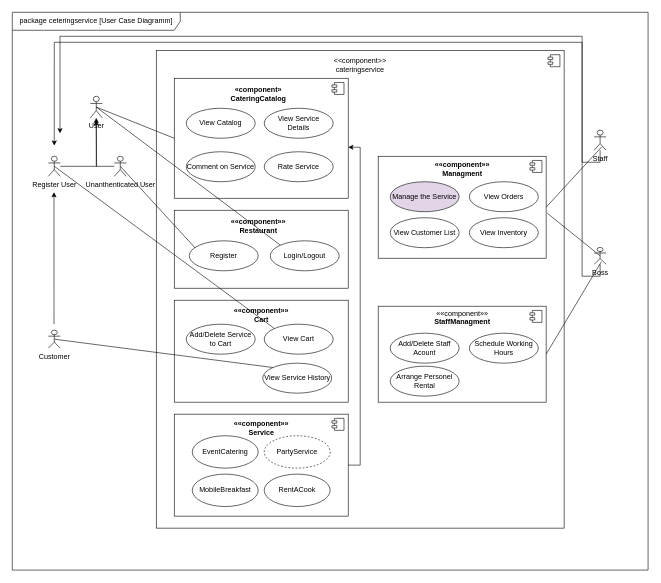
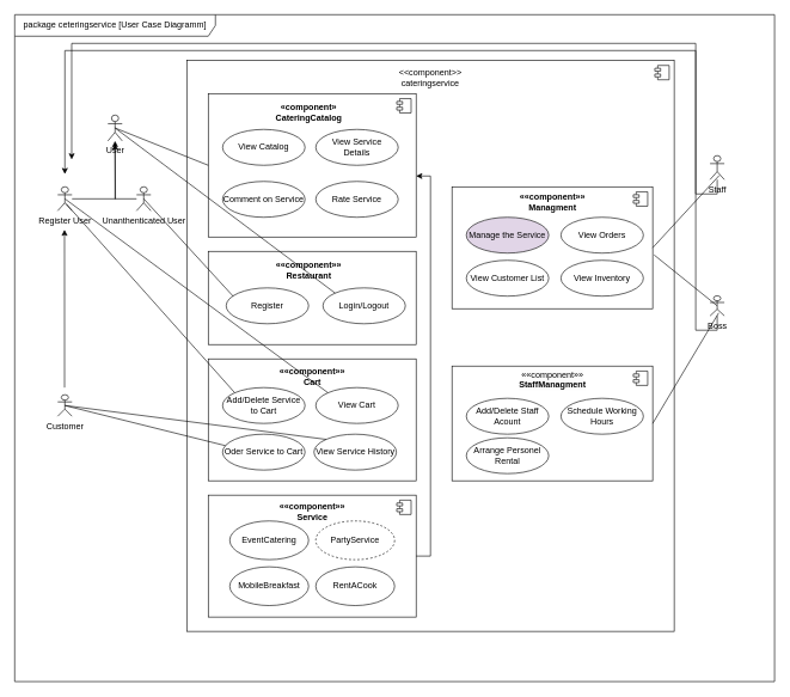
+ <mxCell id="60" value="" style="endArrow=none;html=1;rounded=0;exitX=0.6;exitY=0.716;exitDx=0;exitDy=0;exitPerimeter=0;entryX=0;entryY=0;entryDx=0;entryDy=0;" edge="1" parent="1" source="20" target="38"><mxGeometry width="50" height="50" relative="1" as="geometry"><mxPoint x="530" y="420" as="sourcePoint" /><mxPoint x="580" y="370" as="targetPoint" /></mxGeometry></mxCell>
+ <mxCell id="58" value="" style="endArrow=none;html=1;rounded=0;exitX=0.5;exitY=0.5;exitDx=0;exitDy=0;exitPerimeter=0;entryX=0.035;entryY=0.32;entryDx=0;entryDy=0;entryPerimeter=0;" edge="1" parent="1" source="23" target="40"><mxGeometry width="50" height="50" relative="1" as="geometry"><mxPoint x="530" y="420" as="sourcePoint" /><mxPoint x="580" y="370" as="targetPoint" /></mxGeometry></mxCell>
+ <mxCell id="40" value="Oder Service to Cart" style="ellipse;whiteSpace=wrap;html=1;" vertex="1" parent="1"><mxGeometry x="310" y="605" width="115" height="50" as="geometry" /></mxCell>
